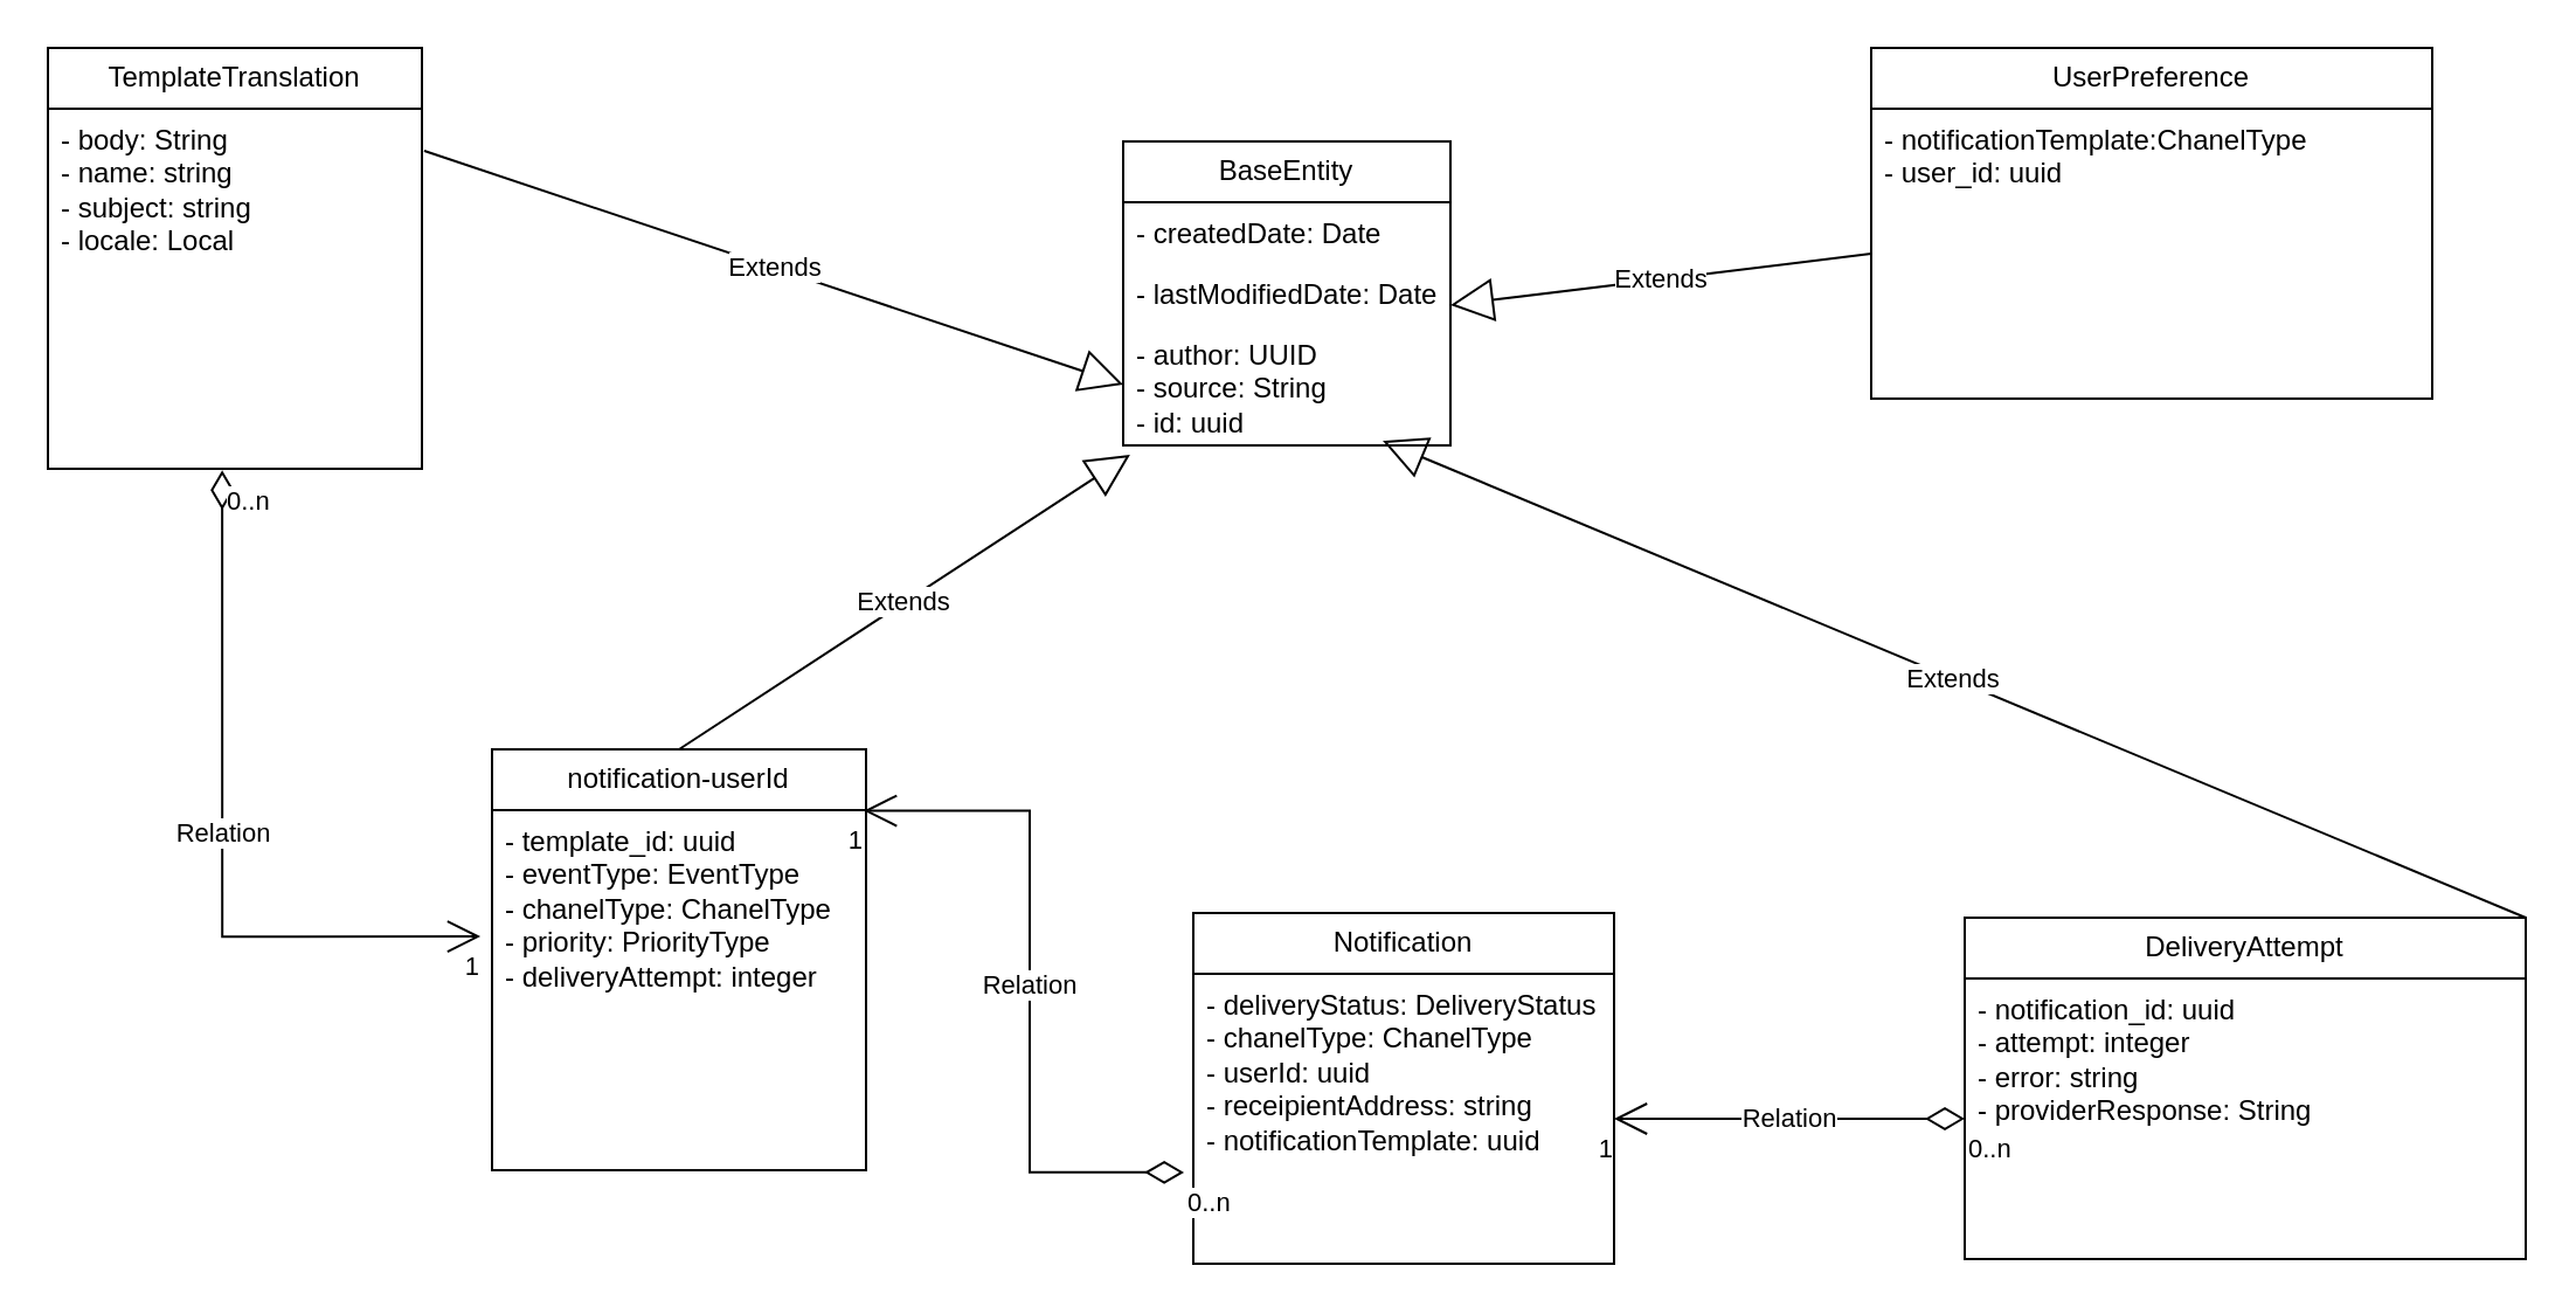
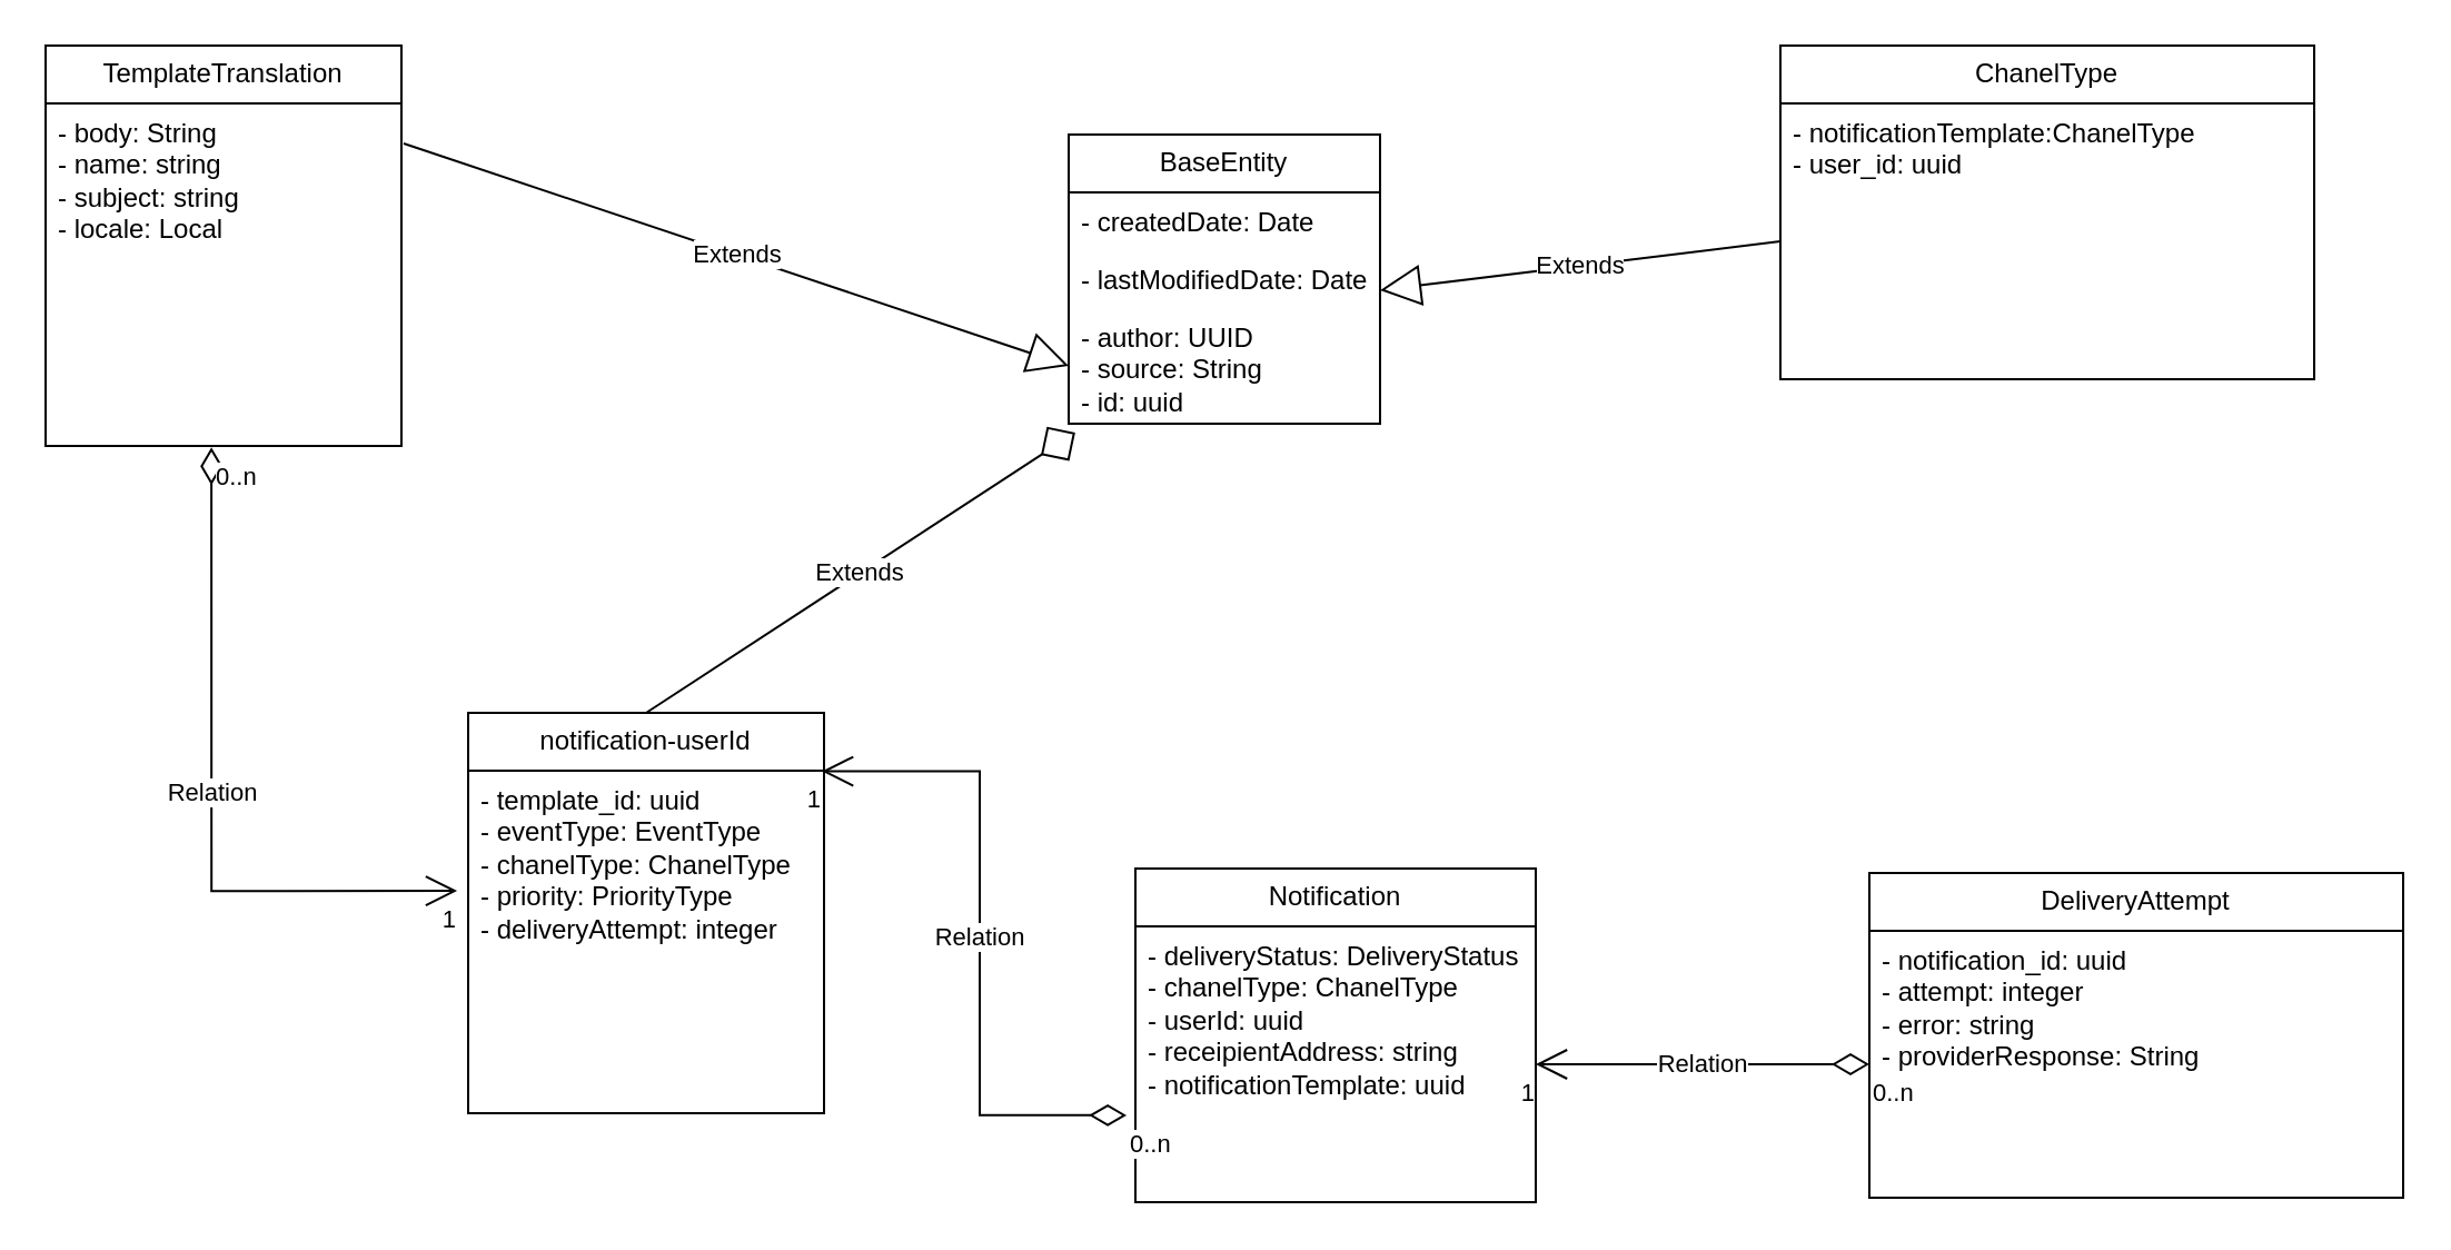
- <mxCell id="14" value="UserPreference" style="swimlane;fontStyle=0;childLayout=stackLayout;horizontal=1;startSize=26;fillColor=none;horizontalStack=0;resizeParent=1;resizeParentMax=0;resizeLast=0;collapsible=1;marginBottom=0;whiteSpace=wrap;html=1;" parent="1" vertex="1"><mxGeometry x="800" y="20" width="240" height="150" as="geometry" /></mxCell>
+ <mxCell id="14" value="ChanelType" style="swimlane;fontStyle=0;childLayout=stackLayout;horizontal=1;startSize=26;fillColor=none;horizontalStack=0;resizeParent=1;resizeParentMax=0;resizeLast=0;collapsible=1;marginBottom=0;whiteSpace=wrap;html=1;" parent="1" vertex="1"><mxGeometry x="800" y="20" width="240" height="150" as="geometry" /></mxCell>
- <mxCell id="8" value="Extends" style="endArrow=block;endSize=16;endFill=0;html=1;rounded=0;entryX=0.021;entryY=1.077;entryDx=0;entryDy=0;entryPerimeter=0;exitX=0.5;exitY=0;exitDx=0;exitDy=0;" parent="1" source="2" target="7" edge="1"><mxGeometry width="160" relative="1" as="geometry"><mxPoint x="510" y="290" as="sourcePoint" /><mxPoint x="670" y="290" as="targetPoint" /></mxGeometry></mxCell>
+ <mxCell id="8" value="Extends" style="endArrow=diamond;endSize=16;endFill=0;html=1;rounded=0;entryX=0.021;entryY=1.077;entryDx=0;entryDy=0;entryPerimeter=0;exitX=0.5;exitY=0;exitDx=0;exitDy=0;" parent="1" source="2" target="7" edge="1"><mxGeometry width="160" relative="1" as="geometry"><mxPoint x="510" y="290" as="sourcePoint" /><mxPoint x="670" y="290" as="targetPoint" /></mxGeometry></mxCell>
- <mxCell id="19" value="Extends" style="endArrow=block;endSize=16;endFill=0;html=1;rounded=0;entryX=0.793;entryY=0.962;entryDx=0;entryDy=0;entryPerimeter=0;exitX=1;exitY=0;exitDx=0;exitDy=0;" parent="1" source="17" target="7" edge="1"><mxGeometry width="160" relative="1" as="geometry"><mxPoint x="750" y="178" as="sourcePoint" /><mxPoint x="630" y="130" as="targetPoint" /></mxGeometry></mxCell>
